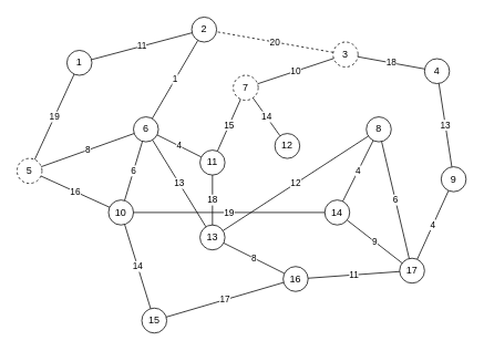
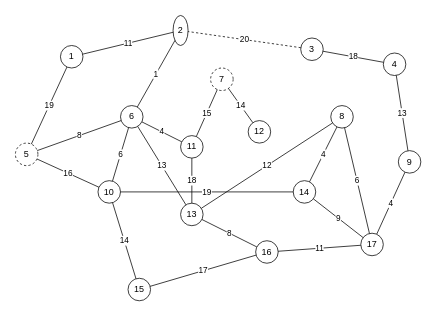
- <mxCell id="3" value="2" style="ellipse;whiteSpace=wrap;html=1;" vertex="1" parent="1"><mxGeometry x="230" y="20" width="30" height="30" as="geometry" /></mxCell>
+ <mxCell id="3" value="2" style="ellipse;whiteSpace=wrap;html=1;" vertex="1" parent="1"><mxGeometry x="230" y="20" width="20" height="40" as="geometry" /></mxCell>
- <mxCell id="4" value="3" style="ellipse;whiteSpace=wrap;html=1;dashed=1;" vertex="1" parent="1"><mxGeometry x="400" y="50" width="30" height="30" as="geometry" /></mxCell>
+ <mxCell id="4" value="3" style="ellipse;whiteSpace=wrap;html=1;" vertex="1" parent="1"><mxGeometry x="400" y="50" width="30" height="30" as="geometry" /></mxCell>
- <mxCell id="39" value="10" style="endArrow=none;html=1;" edge="1" parent="1" source="10" target="4"><mxGeometry width="50" height="50" relative="1" as="geometry"><mxPoint x="320" y="550" as="sourcePoint" /><mxPoint x="370" y="500" as="targetPoint" /></mxGeometry></mxCell>
